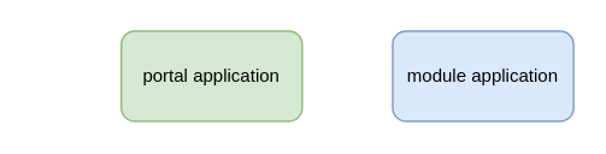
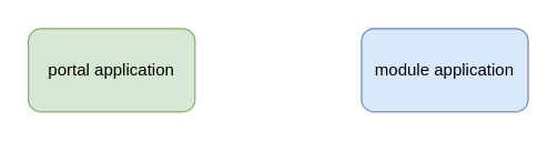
- <mxCell id="2" value="portal application" style="rounded=1;whiteSpace=wrap;html=1;fillColor=#d5e8d4;strokeColor=#82b366;" parent="1" vertex="1"><mxGeometry x="80" y="20" width="120" height="60" as="geometry" /></mxCell>
+ <mxCell id="2" value="portal application" style="rounded=1;whiteSpace=wrap;html=1;fillColor=#d5e8d4;strokeColor=#82b366;" parent="1" vertex="1"><mxGeometry x="20" y="20" width="120" height="60" as="geometry" /></mxCell>
